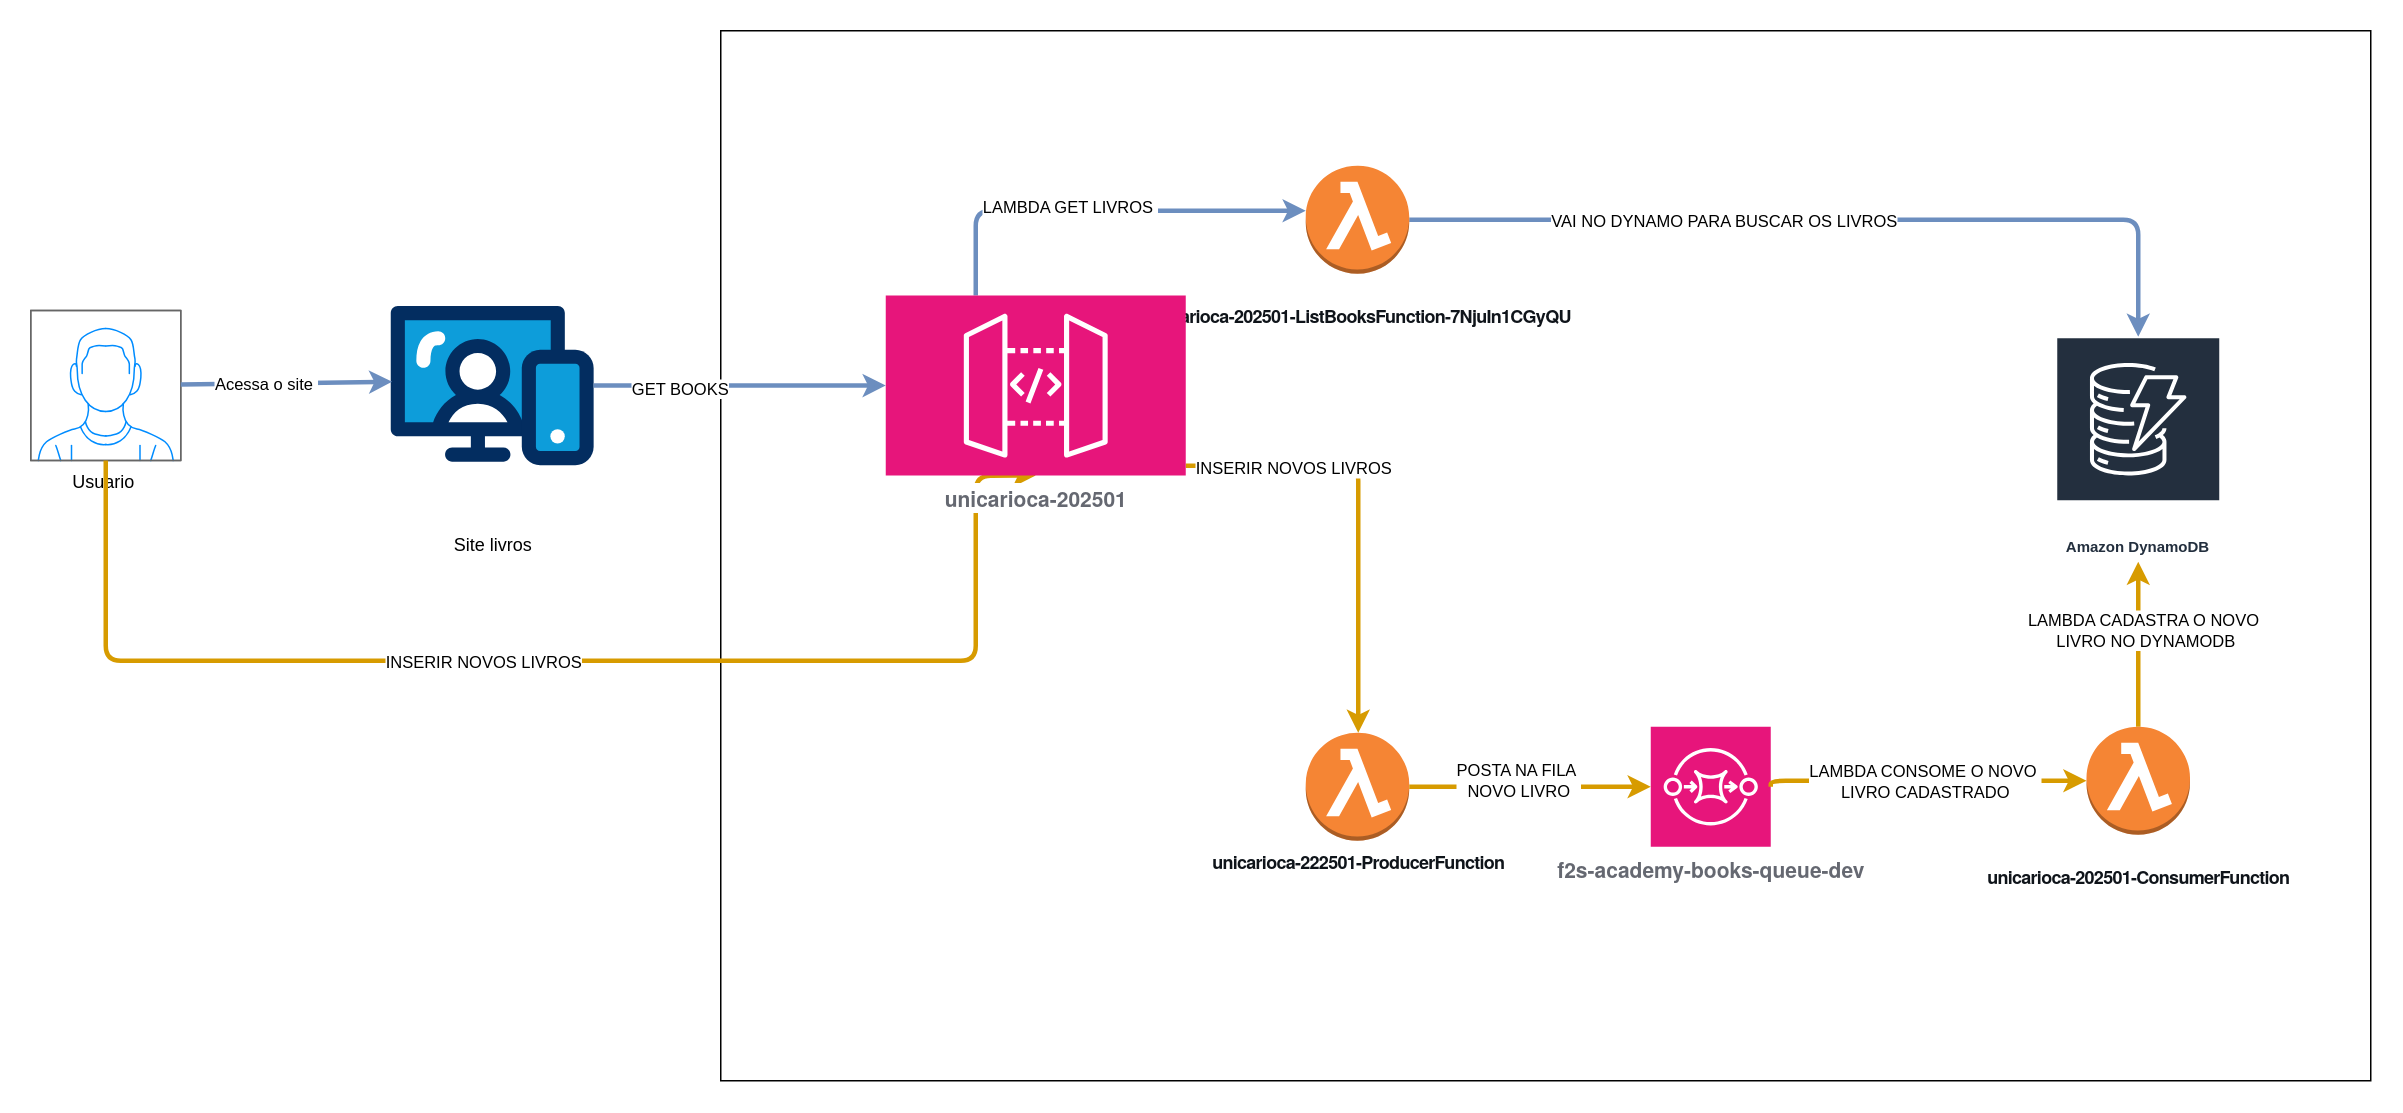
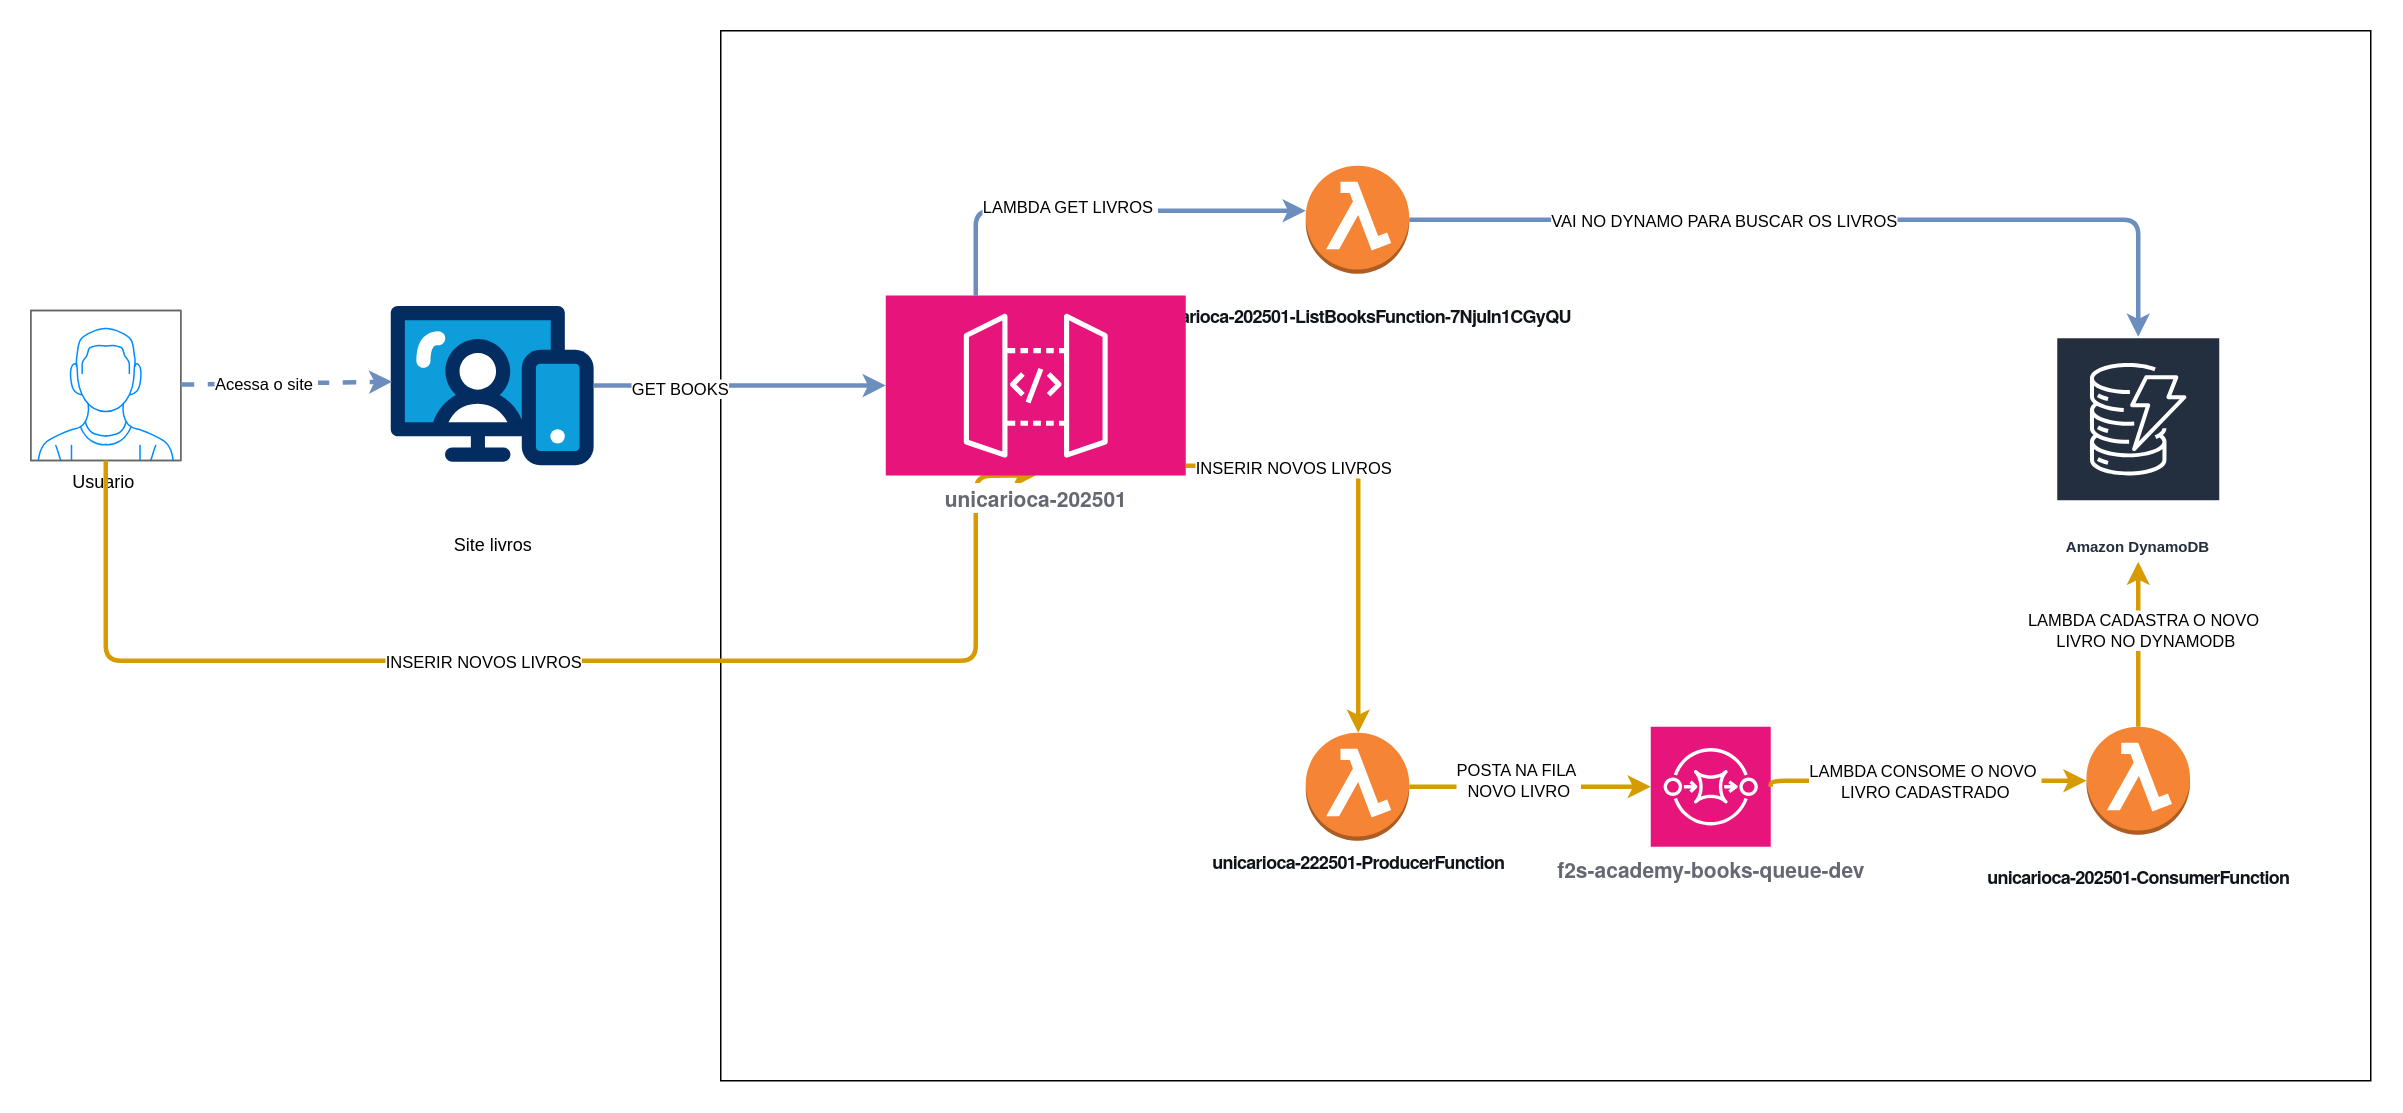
- <mxCell id="12" style="edgeStyle=none;html=1;entryX=0.007;entryY=0.476;entryDx=0;entryDy=0;entryPerimeter=0;fillColor=#dae8fc;strokeColor=#6c8ebf;strokeWidth=3;" edge="1" parent="1" source="2" target="9"><mxGeometry relative="1" as="geometry" /></mxCell>
+ <mxCell id="12" style="edgeStyle=none;html=1;entryX=0.007;entryY=0.476;entryDx=0;entryDy=0;entryPerimeter=0;fillColor=#dae8fc;strokeColor=#6c8ebf;strokeWidth=3;dashed=1;" edge="1" parent="1" source="2" target="9"><mxGeometry relative="1" as="geometry" /></mxCell>
